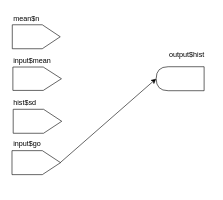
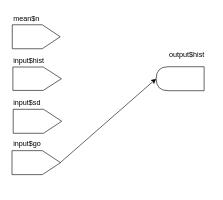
- <mxCell id="8" value="input$mean" style="text;html=1;resizable=0;points=[];autosize=1;align=left;verticalAlign=top;spacingTop=-4;" parent="1" vertex="1"><mxGeometry x="20" y="89.5" width="80" height="20" as="geometry" /></mxCell>
+ <mxCell id="8" value="input$hist" style="text;html=1;resizable=0;points=[];autosize=1;align=left;verticalAlign=top;spacingTop=-4;" parent="1" vertex="1"><mxGeometry x="20" y="89.5" width="80" height="20" as="geometry" /></mxCell>
- <mxCell id="9" value="hist$sd" style="text;html=1;resizable=0;points=[];autosize=1;align=left;verticalAlign=top;spacingTop=-4;" parent="1" vertex="1"><mxGeometry x="20" y="161" width="60" height="20" as="geometry" /></mxCell>
+ <mxCell id="9" value="input$sd" style="text;html=1;resizable=0;points=[];autosize=1;align=left;verticalAlign=top;spacingTop=-4;" parent="1" vertex="1"><mxGeometry x="20" y="161" width="60" height="20" as="geometry" /></mxCell>
